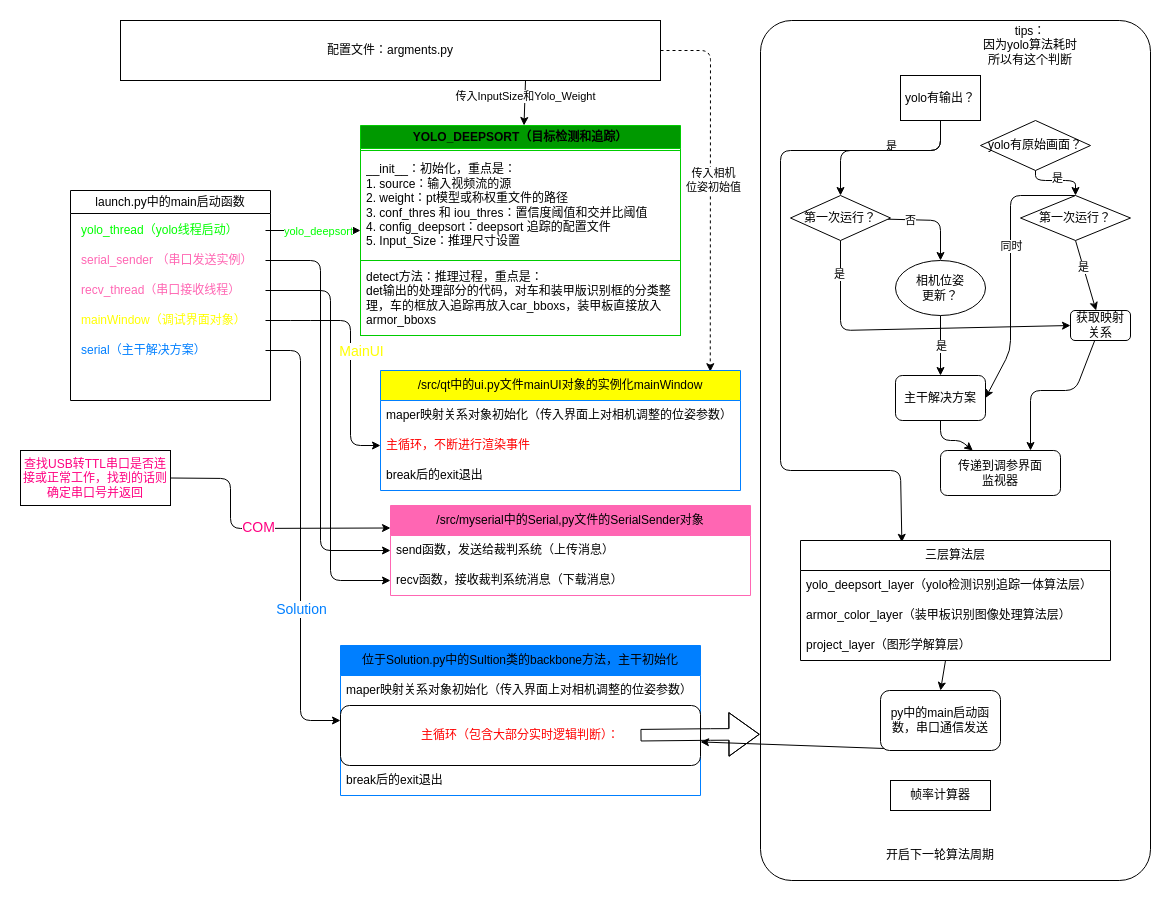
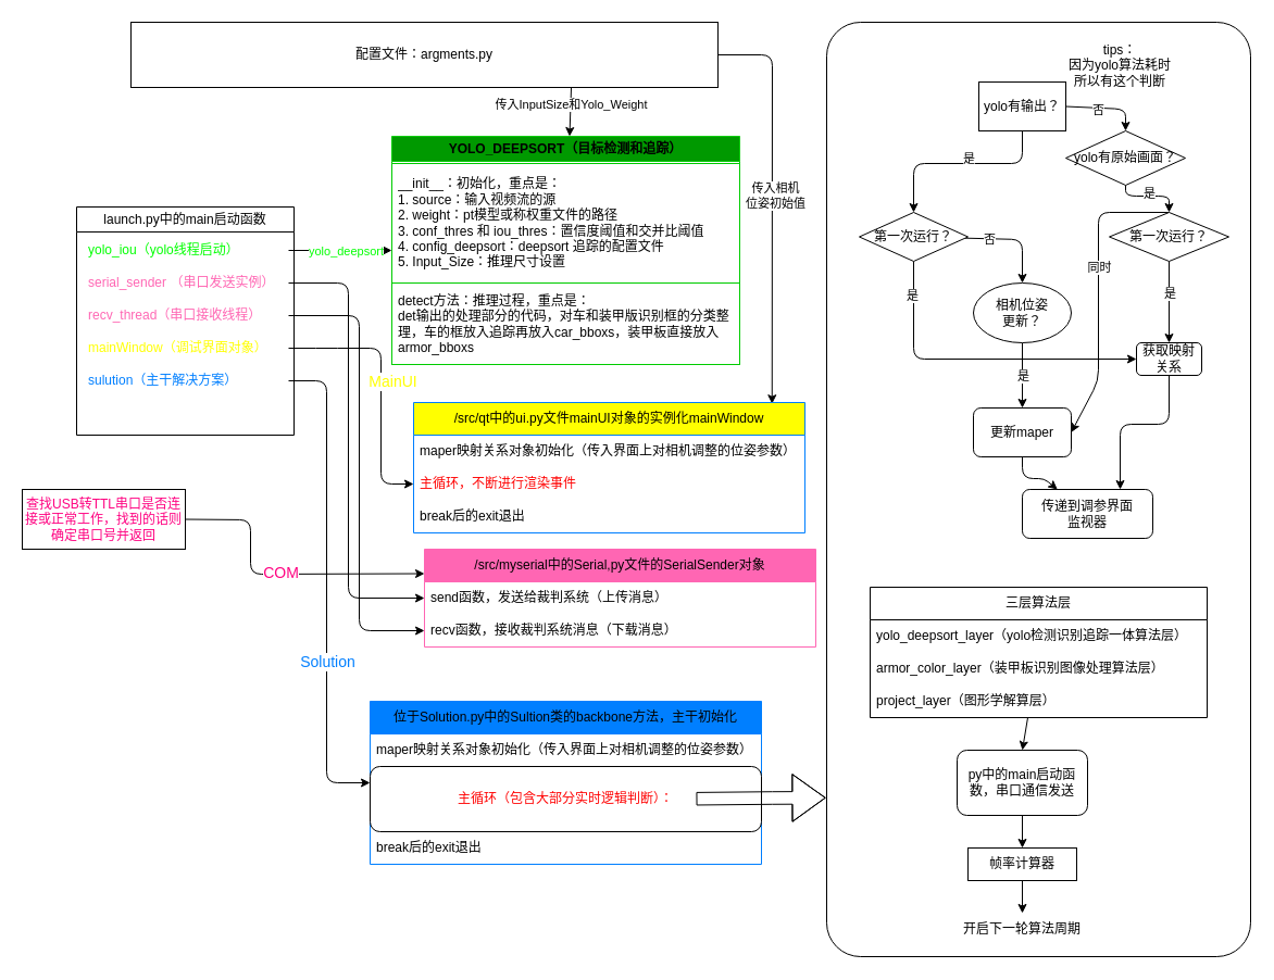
- <mxCell id="58" value="tips：&lt;br&gt;因为yolo算法耗时所以有这个判断" style="text;html=1;strokeColor=none;fillColor=none;align=center;verticalAlign=middle;whiteSpace=wrap;rounded=0;" parent="1" vertex="1"><mxGeometry x="980" y="30" width="100" height="30" as="geometry" /></mxCell>
+ <mxCell id="58" value="tips：&lt;br&gt;因为yolo算法耗时所以有这个判断" style="text;html=1;strokeColor=none;fillColor=none;align=center;verticalAlign=middle;whiteSpace=wrap;rounded=0;" parent="1" vertex="1"><mxGeometry x="980" y="45" width="100" height="30" as="geometry" /></mxCell>
+ <mxCell id="32" style="edgeStyle=none;html=1;entryX=0.5;entryY=0;entryDx=0;entryDy=0;exitX=1;exitY=0.5;exitDx=0;exitDy=0;" parent="1" source="45" target="38" edge="1"><mxGeometry relative="1" as="geometry"><mxPoint x="970" y="95" as="sourcePoint" /><Array as="points"><mxPoint x="1035" y="100" /></Array></mxGeometry></mxCell>
+ <mxCell id="33" value="否" style="edgeLabel;html=1;align=center;verticalAlign=middle;resizable=0;points=[];" parent="32" vertex="1" connectable="0"><mxGeometry x="-0.196" y="-2" relative="1" as="geometry"><mxPoint as="offset" /></mxGeometry></mxCell>
- <mxCell id="13" value="&lt;font color=&quot;#00ff00&quot;&gt;yolo_thread（yolo线程启动）&lt;/font&gt;" style="text;strokeColor=none;fillColor=none;align=left;verticalAlign=middle;spacingLeft=4;spacingRight=4;overflow=hidden;points=[[0,0.5],[1,0.5]];portConstraint=eastwest;rotatable=0;whiteSpace=wrap;html=1;" parent="12" vertex="1"><mxGeometry x="5" y="25" width="190" height="30" as="geometry" /></mxCell>
+ <mxCell id="13" value="&lt;font color=&quot;#00ff00&quot;&gt;yolo_iou（yolo线程启动）&lt;/font&gt;" style="text;strokeColor=none;fillColor=none;align=left;verticalAlign=middle;spacingLeft=4;spacingRight=4;overflow=hidden;points=[[0,0.5],[1,0.5]];portConstraint=eastwest;rotatable=0;whiteSpace=wrap;html=1;" parent="12" vertex="1"><mxGeometry x="5" y="25" width="190" height="30" as="geometry" /></mxCell>
- <mxCell id="4" style="edgeStyle=none;html=1;exitX=1;exitY=0.5;exitDx=0;exitDy=0;entryX=0.916;entryY=0.01;entryDx=0;entryDy=0;entryPerimeter=0;dashed=1;" parent="1" source="6" target="25" edge="1"><mxGeometry relative="1" as="geometry"><Array as="points"><mxPoint x="710" y="50" /></Array></mxGeometry></mxCell>
+ <mxCell id="4" style="edgeStyle=none;html=1;exitX=1;exitY=0.5;exitDx=0;exitDy=0;entryX=0.916;entryY=0.01;entryDx=0;entryDy=0;entryPerimeter=0;" parent="1" source="6" target="25" edge="1"><mxGeometry relative="1" as="geometry"><Array as="points"><mxPoint x="710" y="50" /></Array></mxGeometry></mxCell>
- <mxCell id="52" value="获取映射关系" style="rounded=1;whiteSpace=wrap;html=1;" parent="1" vertex="1"><mxGeometry x="1070" y="310" width="60" height="30" as="geometry" /></mxCell>
+ <mxCell id="52" value="获取映射关系" style="rounded=1;whiteSpace=wrap;html=1;" parent="1" vertex="1"><mxGeometry x="1045" y="315" width="60" height="30" as="geometry" /></mxCell>
- <mxCell id="17" value="&lt;font color=&quot;#007fff&quot;&gt;serial（主干解决方案）&lt;/font&gt;" style="text;strokeColor=none;fillColor=none;align=left;verticalAlign=middle;spacingLeft=4;spacingRight=4;overflow=hidden;points=[[0,0.5],[1,0.5]];portConstraint=eastwest;rotatable=0;whiteSpace=wrap;html=1;" parent="12" vertex="1"><mxGeometry x="5" y="145" width="190" height="30" as="geometry" /></mxCell>
+ <mxCell id="17" value="&lt;font color=&quot;#007fff&quot;&gt;sulution（主干解决方案）&lt;/font&gt;" style="text;strokeColor=none;fillColor=none;align=left;verticalAlign=middle;spacingLeft=4;spacingRight=4;overflow=hidden;points=[[0,0.5],[1,0.5]];portConstraint=eastwest;rotatable=0;whiteSpace=wrap;html=1;" parent="12" vertex="1"><mxGeometry x="5" y="145" width="190" height="30" as="geometry" /></mxCell>
- <mxCell id="44" style="edgeStyle=none;html=1;exitX=0.5;exitY=1;exitDx=0;exitDy=0;entryX=0.327;entryY=0.015;entryDx=0;entryDy=0;entryPerimeter=0;" parent="1" source="45" target="61" edge="1"><mxGeometry relative="1" as="geometry"><Array as="points"><mxPoint x="940" y="150" /><mxPoint x="780" y="150" /><mxPoint x="780" y="470" /><mxPoint x="900" y="470" /></Array></mxGeometry></mxCell>
- <mxCell id="50" value="主干解决方案" style="rounded=1;whiteSpace=wrap;html=1;" parent="1" vertex="1"><mxGeometry x="895" y="375" width="90" height="45" as="geometry" /></mxCell>
+ <mxCell id="50" value="更新maper" style="rounded=1;whiteSpace=wrap;html=1;" parent="1" vertex="1"><mxGeometry x="895" y="375" width="90" height="45" as="geometry" /></mxCell>
- <mxCell id="65" style="edgeStyle=none;html=1;exitX=0.5;exitY=1;exitDx=0;exitDy=0;" parent="1" source="66" target="9" edge="1"><mxGeometry relative="1" as="geometry" /></mxCell>
+ <mxCell id="65" style="edgeStyle=none;html=1;exitX=0.5;exitY=1;exitDx=0;exitDy=0;entryX=0.5;entryY=0;entryDx=0;entryDy=0;" parent="1" source="66" target="68" edge="1"><mxGeometry relative="1" as="geometry" /></mxCell>
+ <mxCell id="67" style="edgeStyle=none;html=1;exitX=0.5;exitY=1;exitDx=0;exitDy=0;entryX=0.5;entryY=0;entryDx=0;entryDy=0;" parent="1" source="68" target="69" edge="1"><mxGeometry relative="1" as="geometry" /></mxCell>
